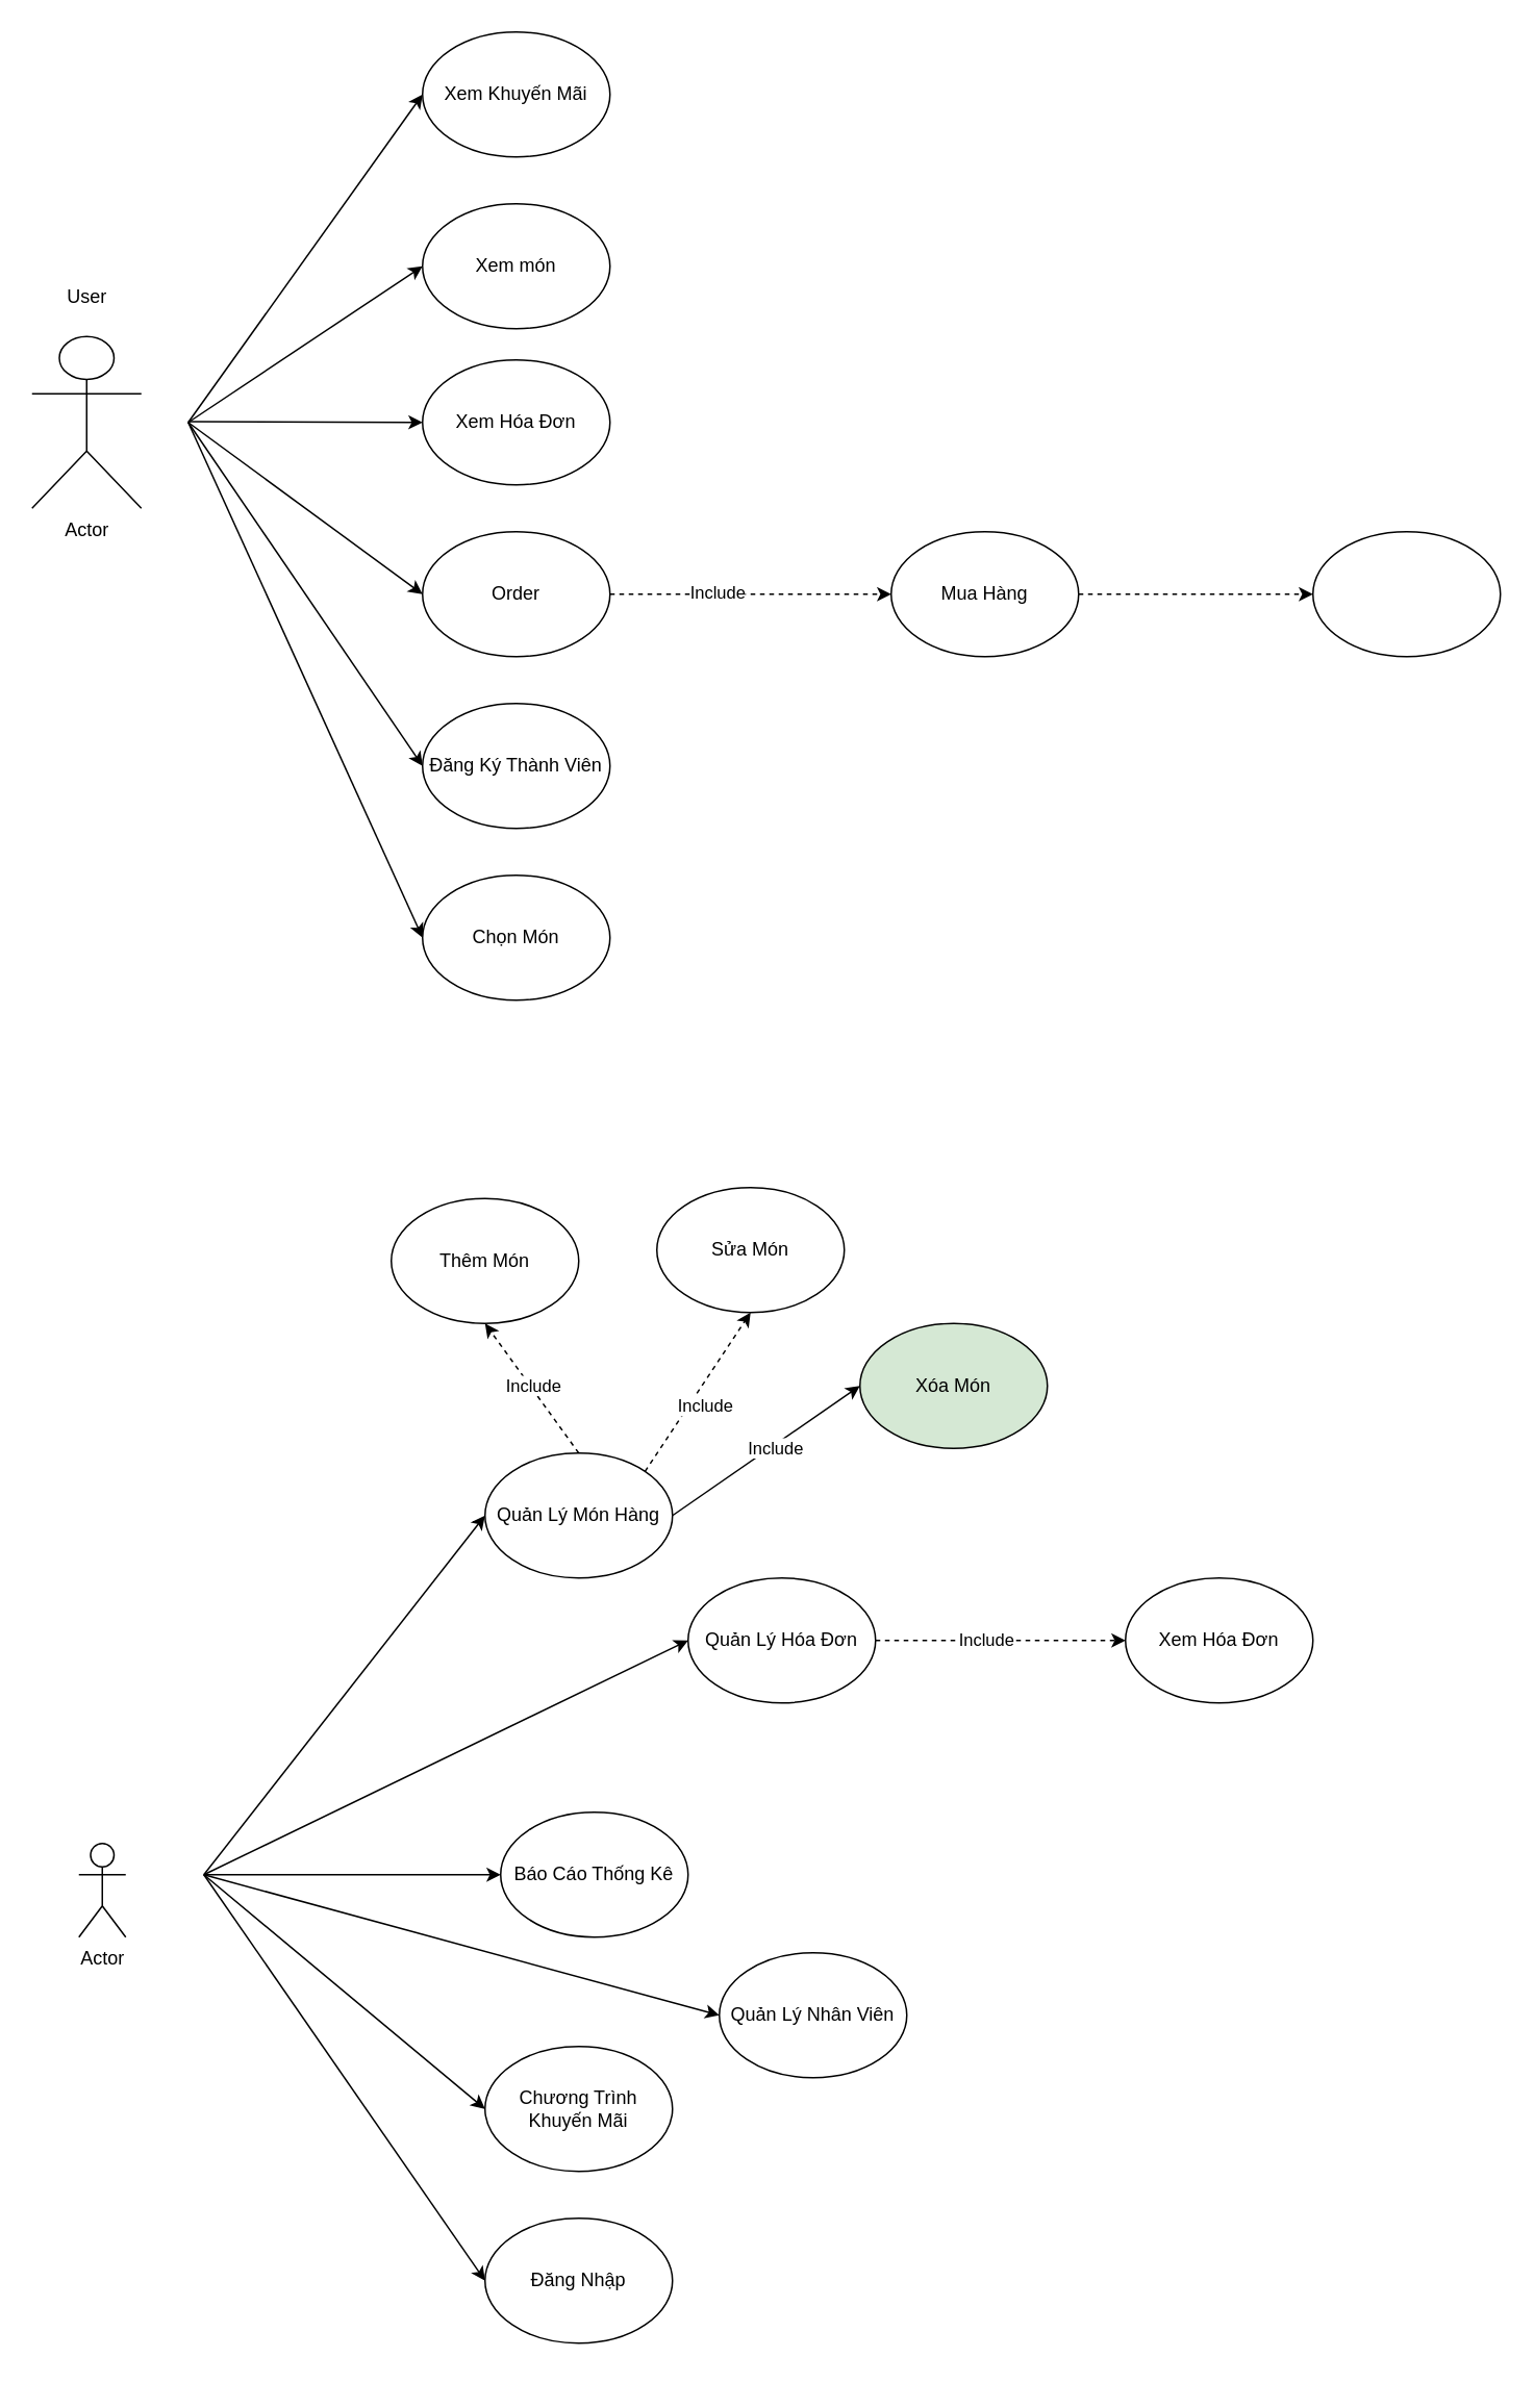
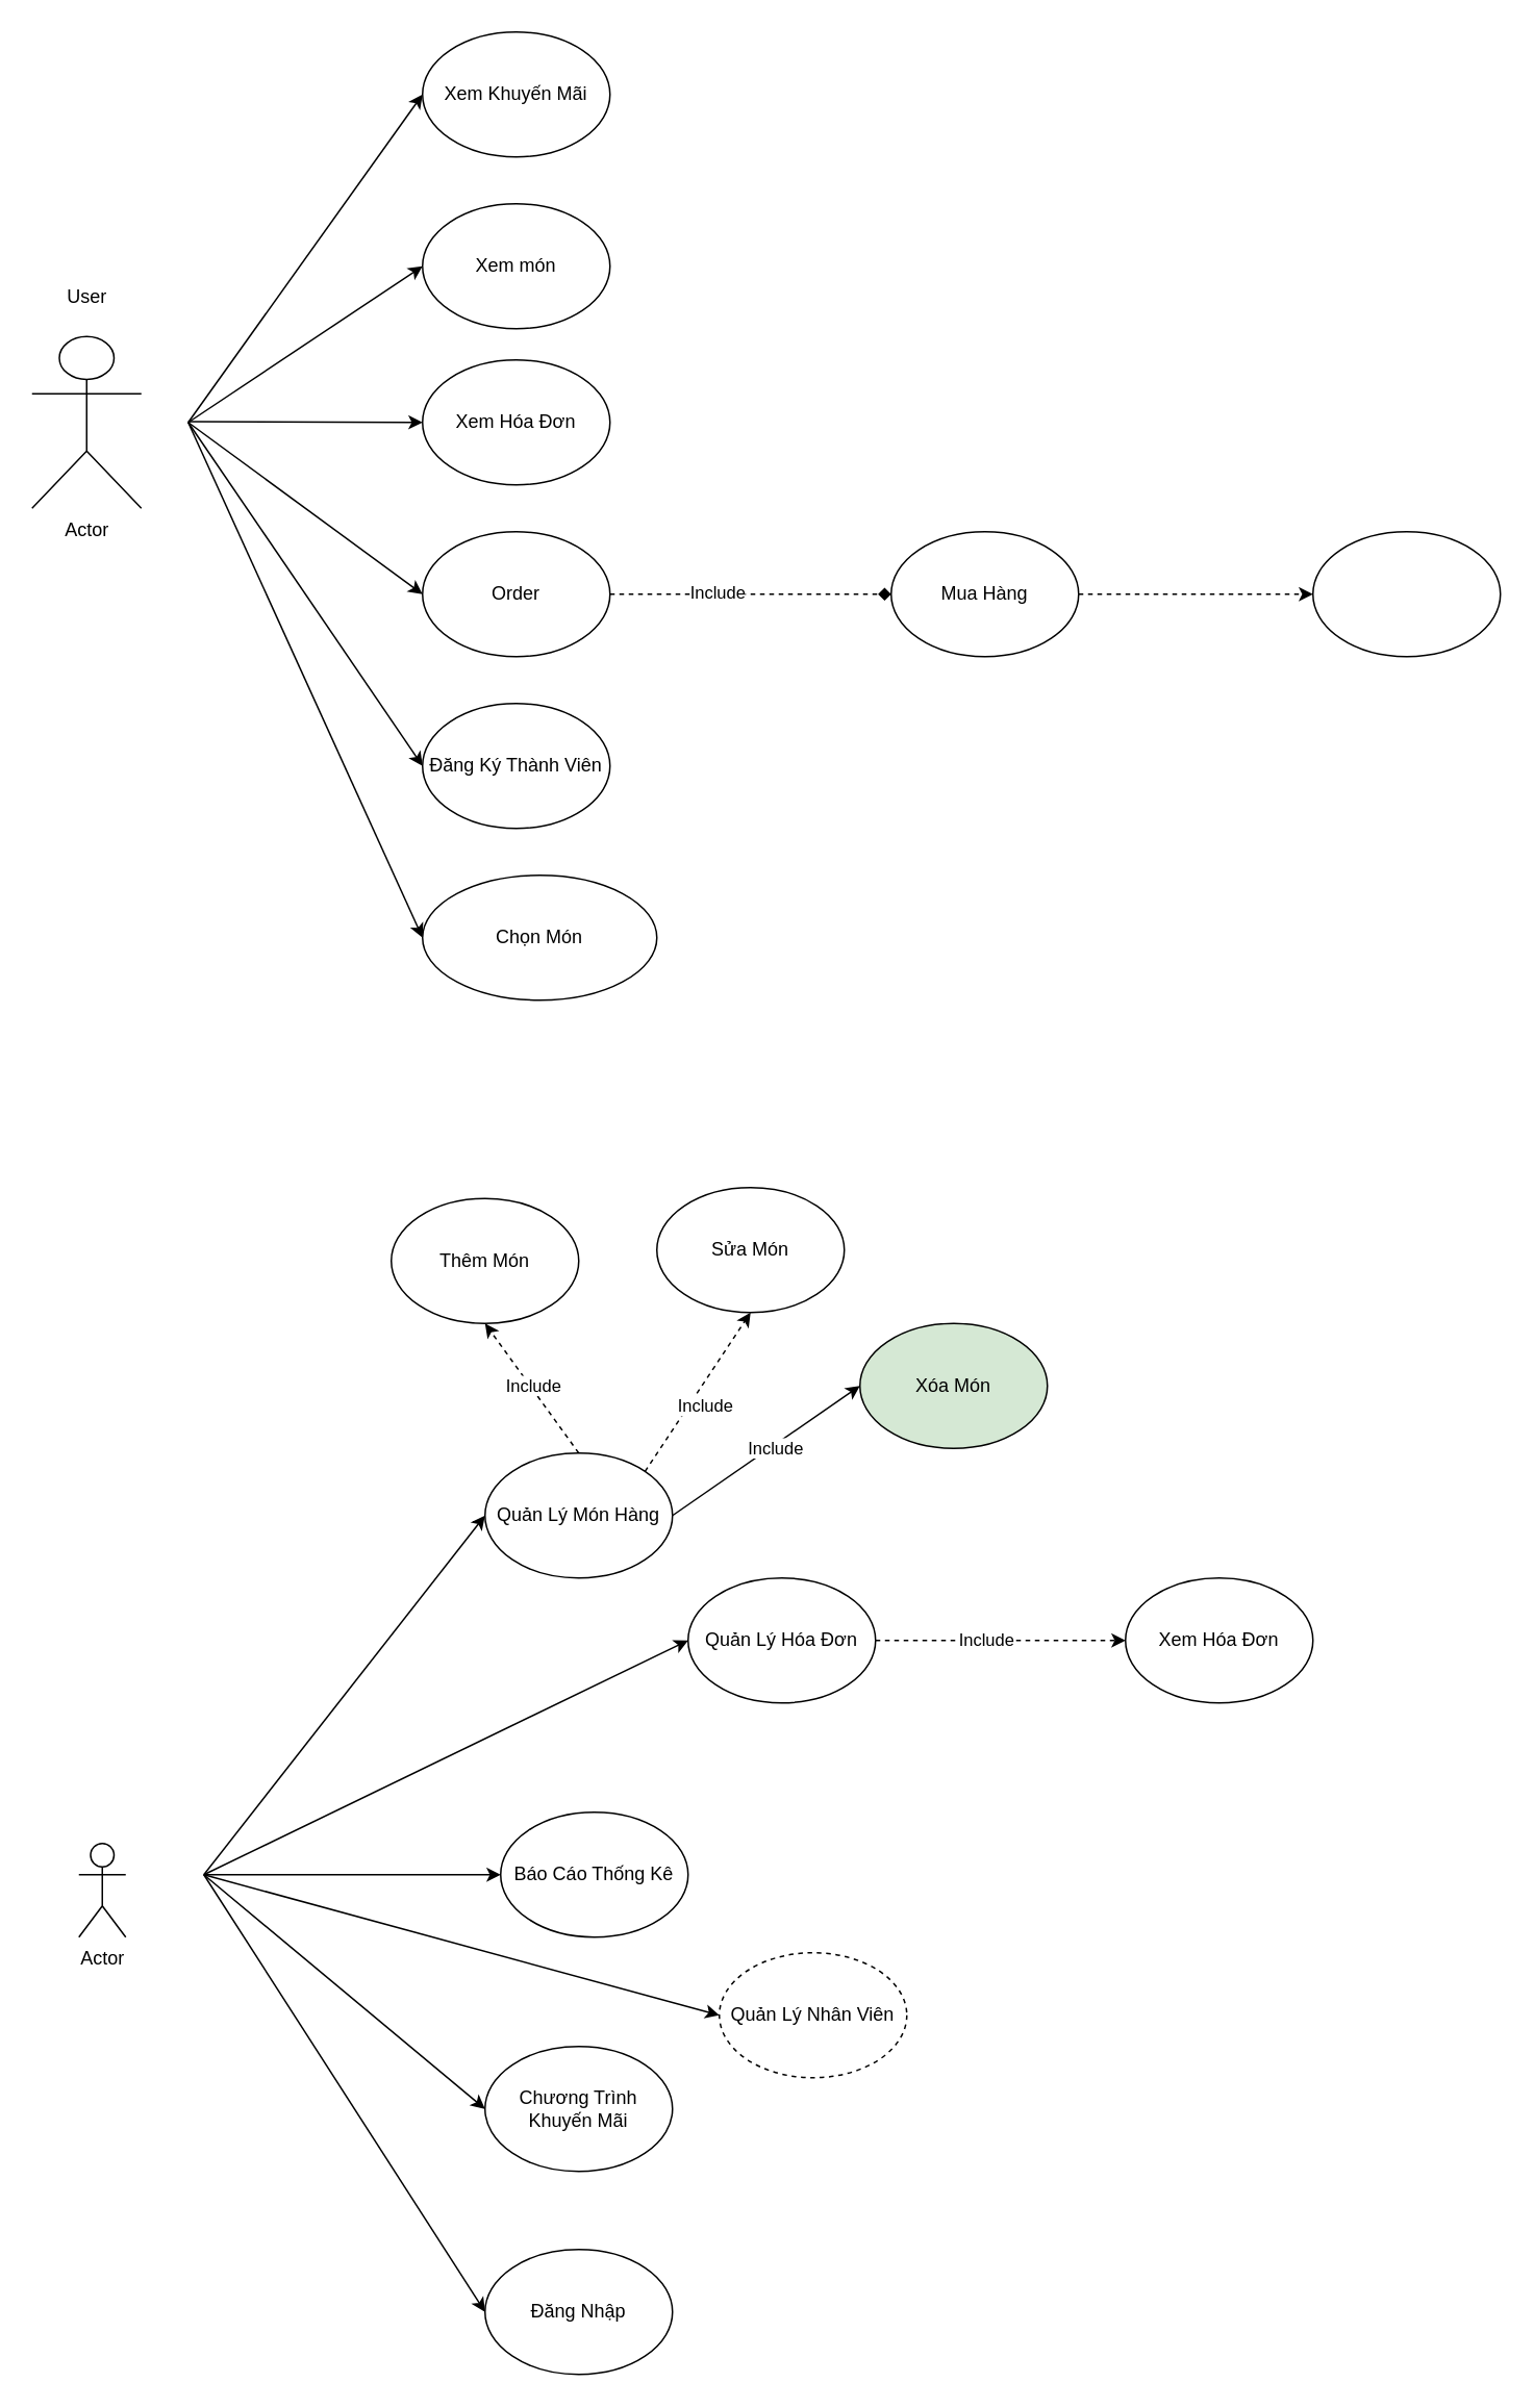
- <mxCell id="5" style="edgeStyle=orthogonalEdgeStyle;rounded=0;orthogonalLoop=1;jettySize=auto;html=1;exitX=1;exitY=0.5;exitDx=0;exitDy=0;entryX=0;entryY=0.5;entryDx=0;entryDy=0;dashed=1;" parent="1" source="7" target="17" edge="1"><mxGeometry relative="1" as="geometry"><mxPoint x="520" y="380" as="targetPoint" /></mxGeometry></mxCell>
+ <mxCell id="5" style="edgeStyle=orthogonalEdgeStyle;rounded=0;orthogonalLoop=1;jettySize=auto;html=1;exitX=1;exitY=0.5;exitDx=0;exitDy=0;entryX=0;entryY=0.5;entryDx=0;entryDy=0;dashed=1;endArrow=diamond;" parent="1" source="7" target="17" edge="1"><mxGeometry relative="1" as="geometry"><mxPoint x="520" y="380" as="targetPoint" /></mxGeometry></mxCell>
- <mxCell id="14" value="Chọn Món" style="ellipse;whiteSpace=wrap;html=1;" parent="1" vertex="1"><mxGeometry x="270" y="560" width="120" height="80" as="geometry" /></mxCell>
+ <mxCell id="14" value="Chọn Món" style="ellipse;whiteSpace=wrap;html=1;" parent="1" vertex="1"><mxGeometry x="270" y="560" width="150" height="80" as="geometry" /></mxCell>
- <mxCell id="24" value="Quản Lý Nhân Viên" style="ellipse;whiteSpace=wrap;html=1;" parent="1" vertex="1"><mxGeometry x="460" y="1250" width="120" height="80" as="geometry" /></mxCell>
+ <mxCell id="24" value="Quản Lý Nhân Viên" style="ellipse;whiteSpace=wrap;html=1;dashed=1;" parent="1" vertex="1"><mxGeometry x="460" y="1250" width="120" height="80" as="geometry" /></mxCell>
- <mxCell id="21" value="Đăng Nhập" style="ellipse;whiteSpace=wrap;html=1;" parent="1" vertex="1"><mxGeometry x="310" y="1420" width="120" height="80" as="geometry" /></mxCell>
+ <mxCell id="21" value="Đăng Nhập" style="ellipse;whiteSpace=wrap;html=1;" parent="1" vertex="1"><mxGeometry x="310" y="1440" width="120" height="80" as="geometry" /></mxCell>
